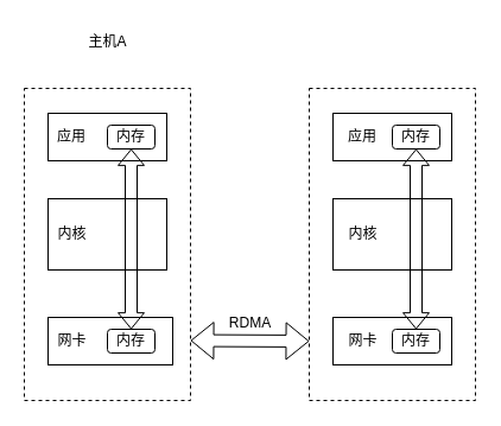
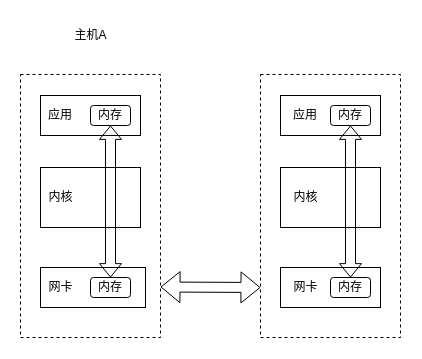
- <mxCell id="21" value="RDMA" style="text;html=1;align=center;verticalAlign=middle;resizable=0;points=[];autosize=1;strokeColor=none;fillColor=none;" parent="1" vertex="1"><mxGeometry x="180" y="257" width="60" height="30" as="geometry" /></mxCell>
